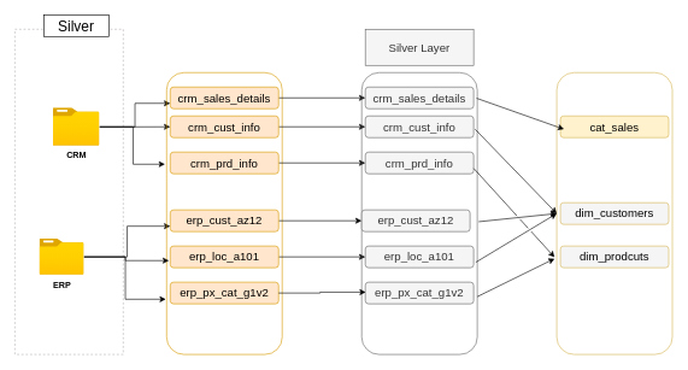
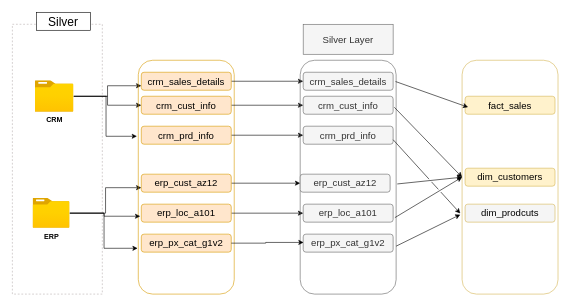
- <mxCell id="6" value="&lt;b&gt;CRM&lt;/b&gt;" style="image;aspect=fixed;html=1;points=[];align=center;fontSize=12;image=img/lib/azure2/general/Folder_Blank.svg;" parent="1" vertex="1"><mxGeometry x="72.68" y="148.76" width="64.65" height="52.47" as="geometry" /></mxCell>
+ <mxCell id="6" value="&lt;b&gt;CRM&lt;/b&gt;" style="image;aspect=fixed;html=1;points=[];align=center;fontSize=12;image=img/lib/azure2/general/Folder_Blank.svg;" parent="1" vertex="1"><mxGeometry x="57.68" y="133.76" width="64.65" height="52.47" as="geometry" /></mxCell>
- <mxCell id="34" value="&lt;span style=&quot;font-size: 16px;&quot;&gt;cat_sales&lt;/span&gt;" style="rounded=1;whiteSpace=wrap;html=1;fillColor=#fff2cc;strokeColor=#d6b656;" vertex="1" parent="1"><mxGeometry x="775" y="160" width="150" height="30" as="geometry" /></mxCell>
+ <mxCell id="34" value="&lt;span style=&quot;font-size: 16px;&quot;&gt;fact_sales&lt;/span&gt;" style="rounded=1;whiteSpace=wrap;html=1;fillColor=#fff2cc;strokeColor=#d6b656;" vertex="1" parent="1"><mxGeometry x="775" y="160" width="150" height="30" as="geometry" /></mxCell>
- <mxCell id="35" value="&lt;span style=&quot;font-size: 16px;&quot;&gt;dim_customers&lt;/span&gt;" style="rounded=1;whiteSpace=wrap;html=1;fillColor=#f5f5f5;strokeColor=#d6b656;" vertex="1" parent="1"><mxGeometry x="775" y="280" width="150" height="30" as="geometry" /></mxCell>
+ <mxCell id="35" value="&lt;span style=&quot;font-size: 16px;&quot;&gt;dim_customers&lt;/span&gt;" style="rounded=1;whiteSpace=wrap;html=1;fillColor=#fff2cc;strokeColor=#d6b656;" vertex="1" parent="1"><mxGeometry x="775" y="280" width="150" height="30" as="geometry" /></mxCell>
